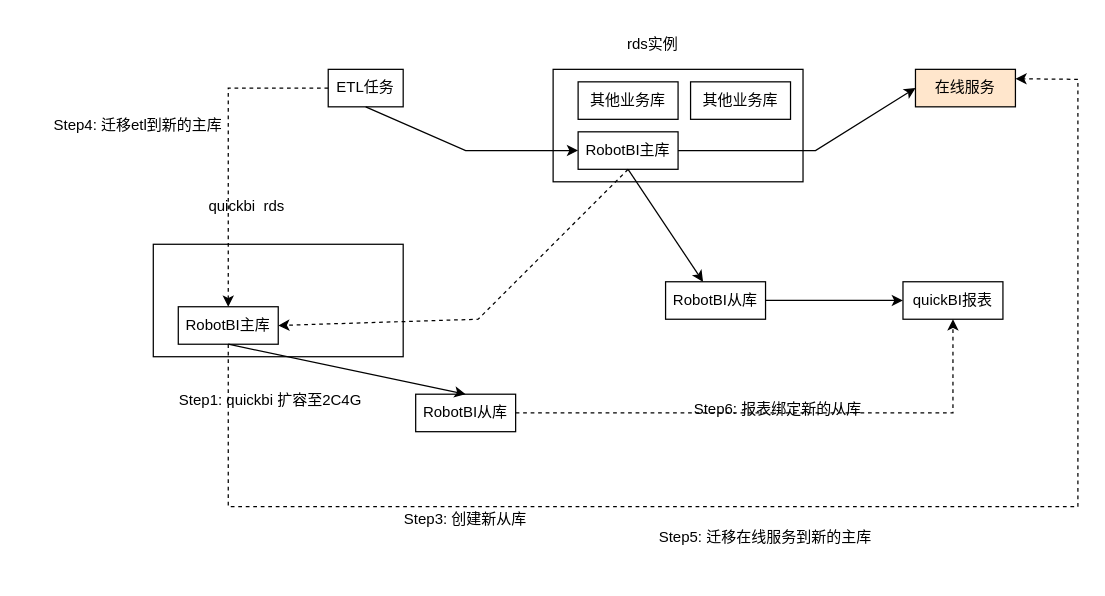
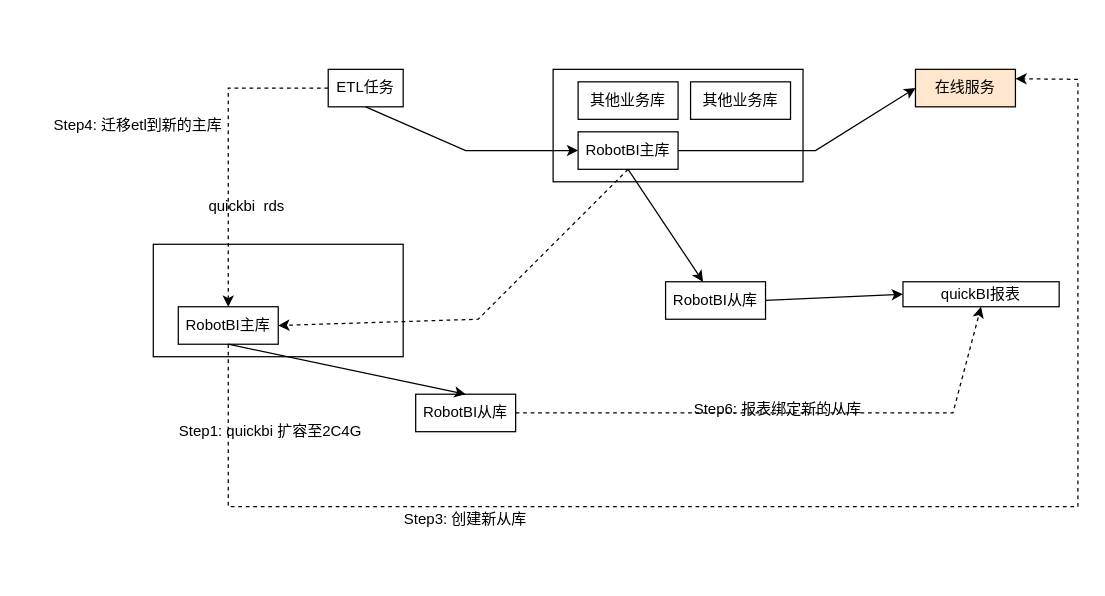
- <mxCell id="10" value="rds实例" style="text;html=1;strokeColor=none;fillColor=none;align=center;verticalAlign=middle;whiteSpace=wrap;rounded=0;" vertex="1" parent="1"><mxGeometry x="492" y="20" width="60" height="30" as="geometry" /></mxCell>
- <mxCell id="13" value="quickBI报表" style="rounded=0;whiteSpace=wrap;html=1;" vertex="1" parent="1"><mxGeometry x="722" y="225" width="80" height="30" as="geometry" /></mxCell>
+ <mxCell id="13" value="quickBI报表" style="rounded=0;whiteSpace=wrap;html=1;" vertex="1" parent="1"><mxGeometry x="722" y="225" width="125" height="20" as="geometry" /></mxCell>
- <mxCell id="19" value="Step1: quickbi 扩容至2C4G" style="text;html=1;strokeColor=none;fillColor=none;align=center;verticalAlign=middle;whiteSpace=wrap;rounded=0;" vertex="1" parent="1"><mxGeometry x="126" y="305" width="180" height="30" as="geometry" /></mxCell>
+ <mxCell id="19" value="Step1: quickbi 扩容至2C4G" style="text;html=1;strokeColor=none;fillColor=none;align=center;verticalAlign=middle;whiteSpace=wrap;rounded=0;" vertex="1" parent="1"><mxGeometry x="126" y="330" width="180" height="30" as="geometry" /></mxCell>
- <mxCell id="26" value="Step5: 迁移在线服务到新的主库" style="text;html=1;strokeColor=none;fillColor=none;align=center;verticalAlign=middle;whiteSpace=wrap;rounded=0;" vertex="1" parent="1"><mxGeometry x="522" y="405" width="180" height="50" as="geometry" /></mxCell>
